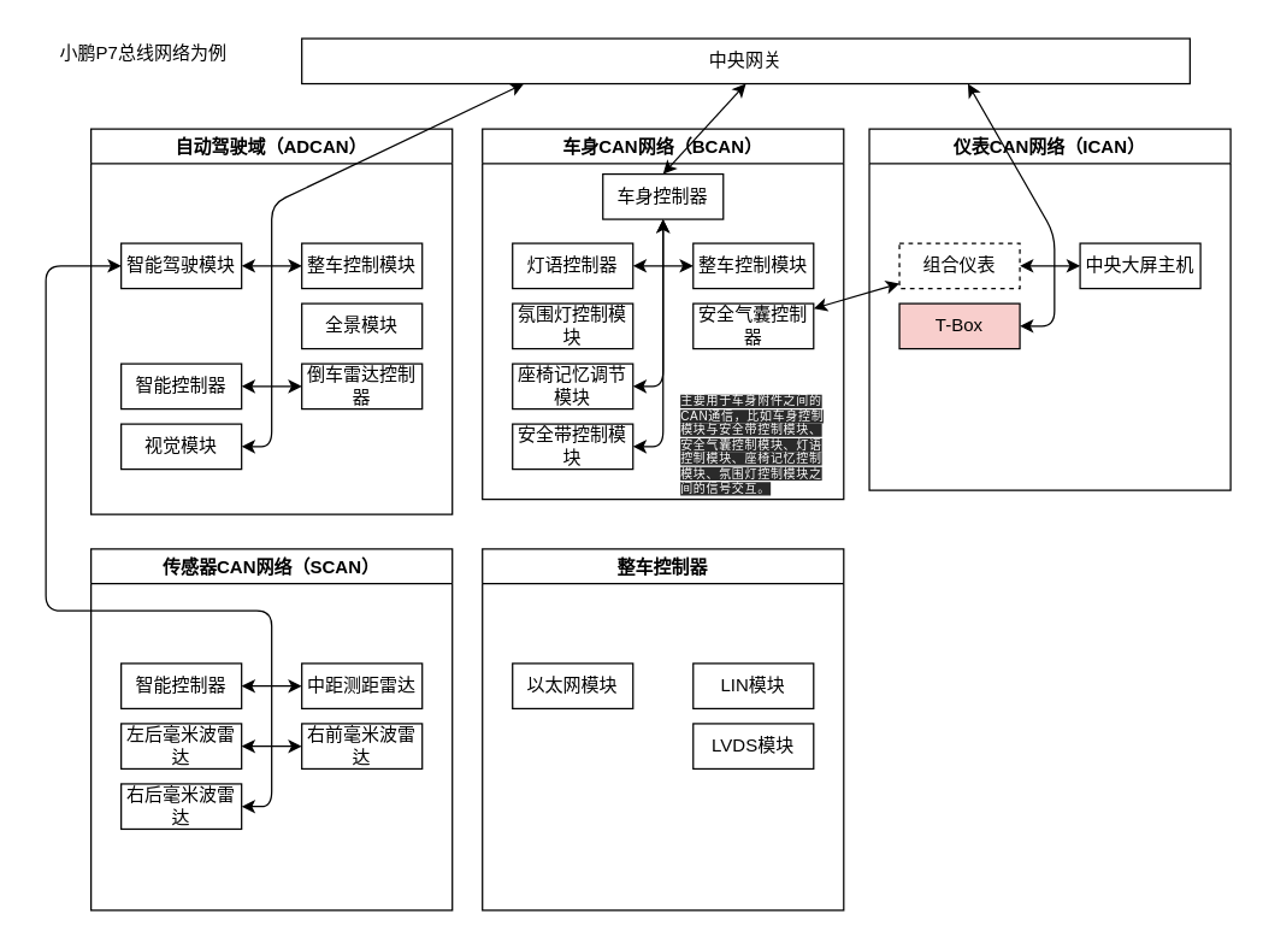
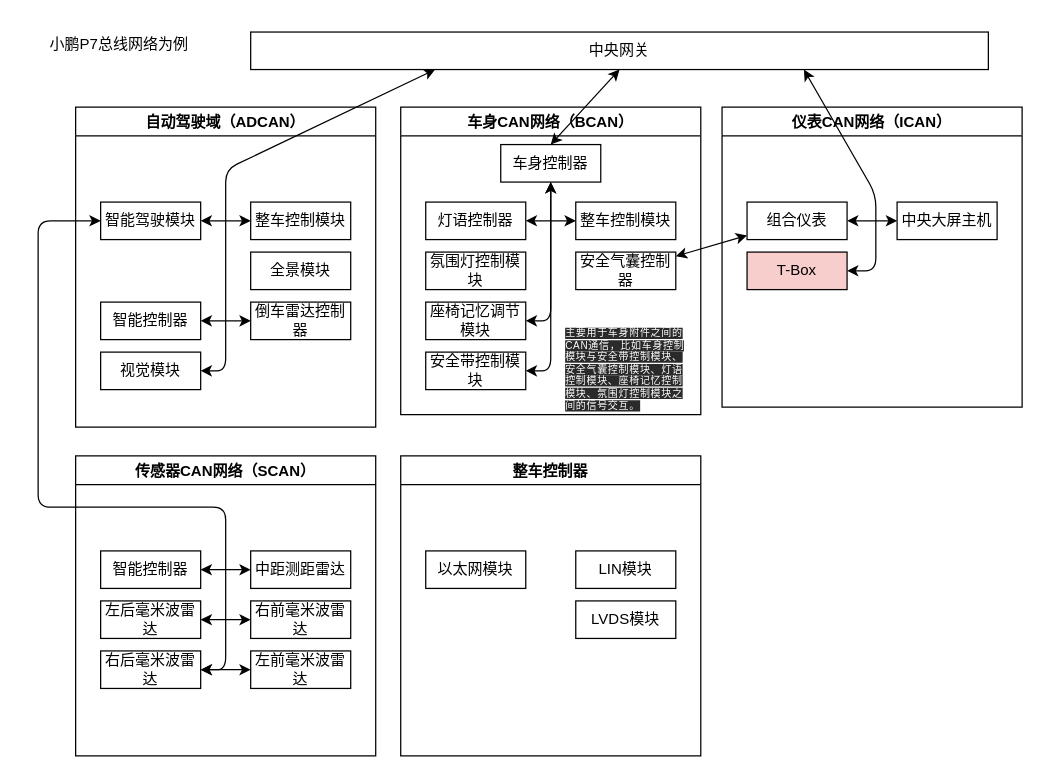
- <mxCell id="28" value="组合仪表" style="rounded=0;whiteSpace=wrap;html=1;dashed=1;" vertex="1" parent="26"><mxGeometry x="20" y="76" width="80" height="30" as="geometry" /></mxCell>
+ <mxCell id="28" value="组合仪表" style="rounded=0;whiteSpace=wrap;html=1;" vertex="1" parent="26"><mxGeometry x="20" y="76" width="80" height="30" as="geometry" /></mxCell>
+ <mxCell id="43" style="edgeStyle=none;html=1;exitX=0;exitY=0.5;exitDx=0;exitDy=0;entryX=1;entryY=0.5;entryDx=0;entryDy=0;endArrow=classic;endFill=1;startArrow=classic;startFill=1;" edge="1" parent="35" source="44" target="42"><mxGeometry relative="1" as="geometry" /></mxCell>
+ <mxCell id="44" value="左前毫米波雷达" style="rounded=0;whiteSpace=wrap;html=1;" vertex="1" parent="35"><mxGeometry x="140" y="156" width="80" height="30" as="geometry" /></mxCell>
